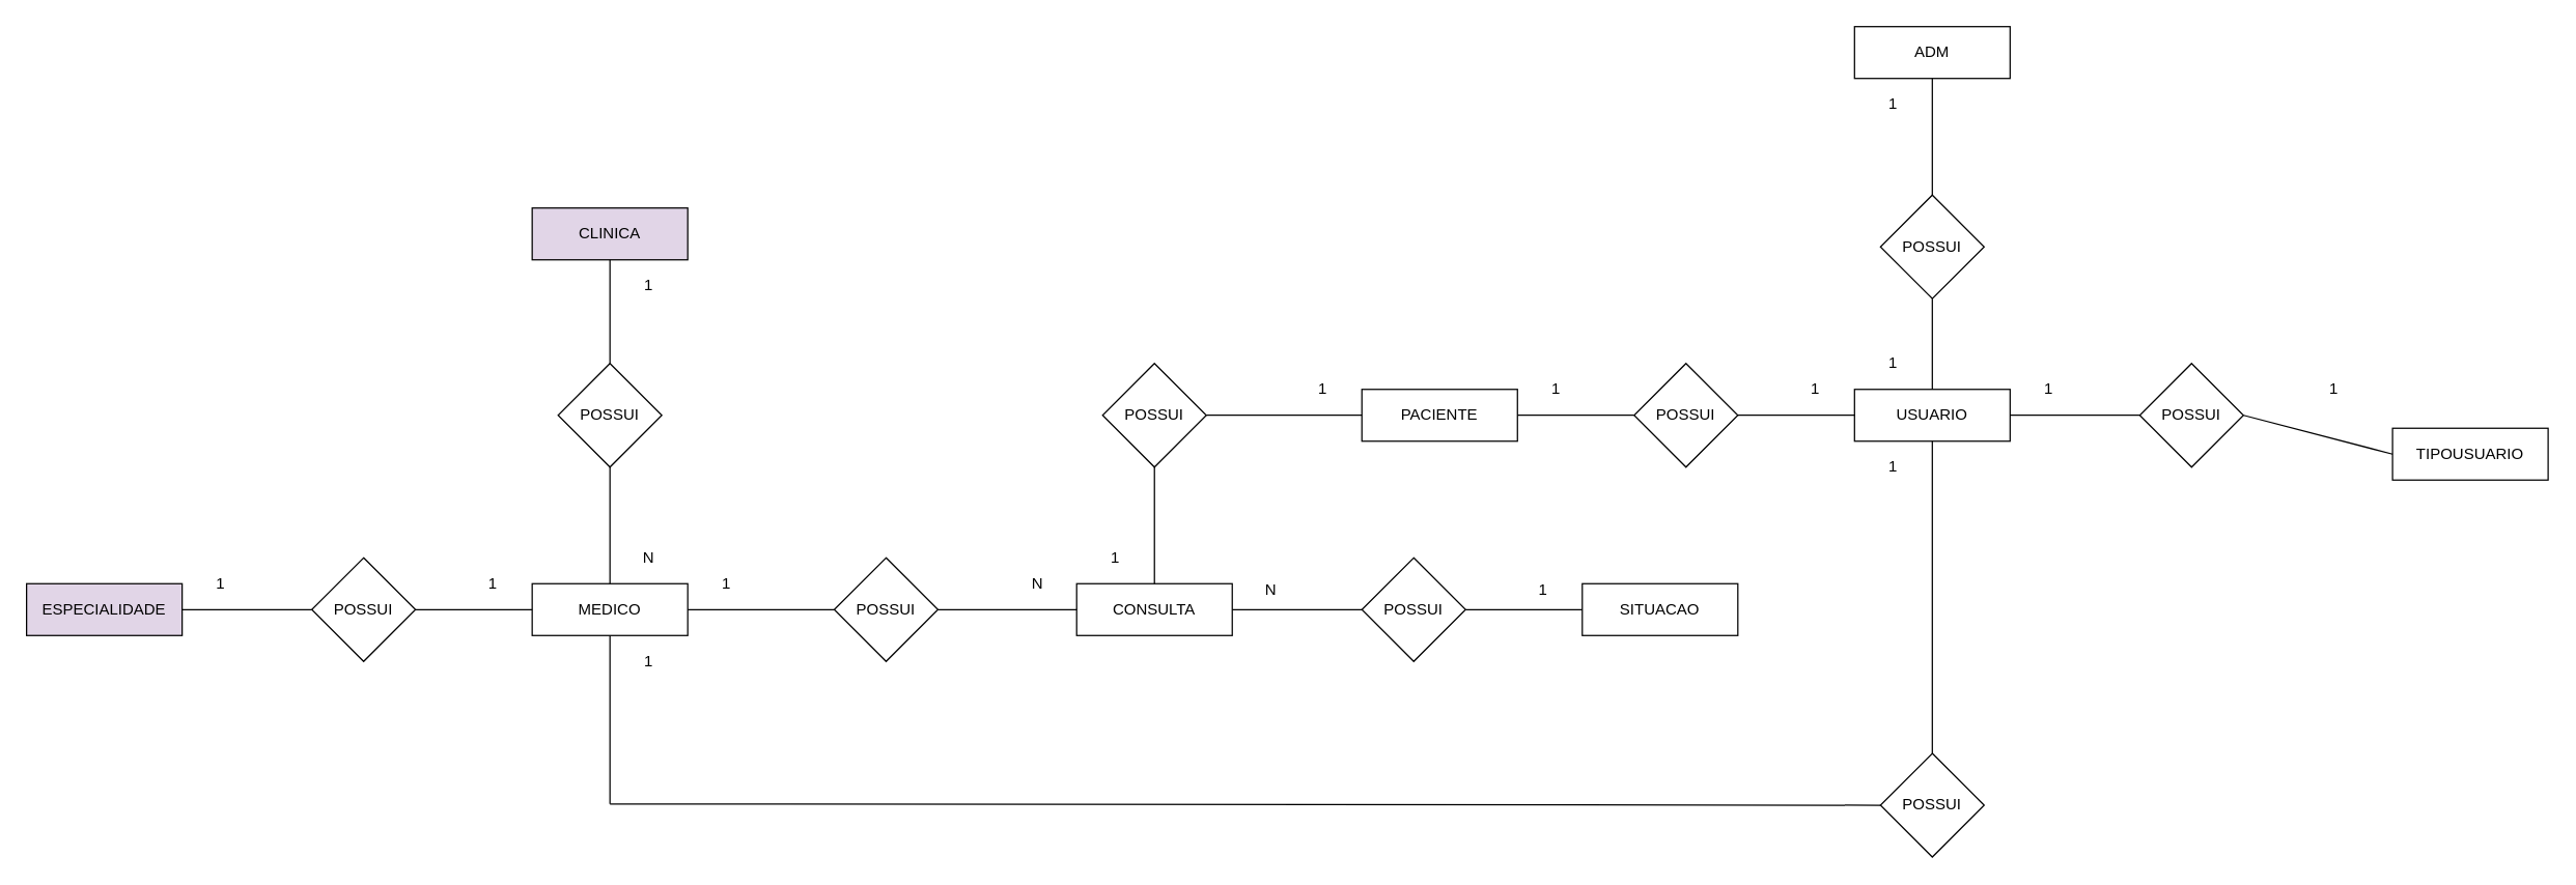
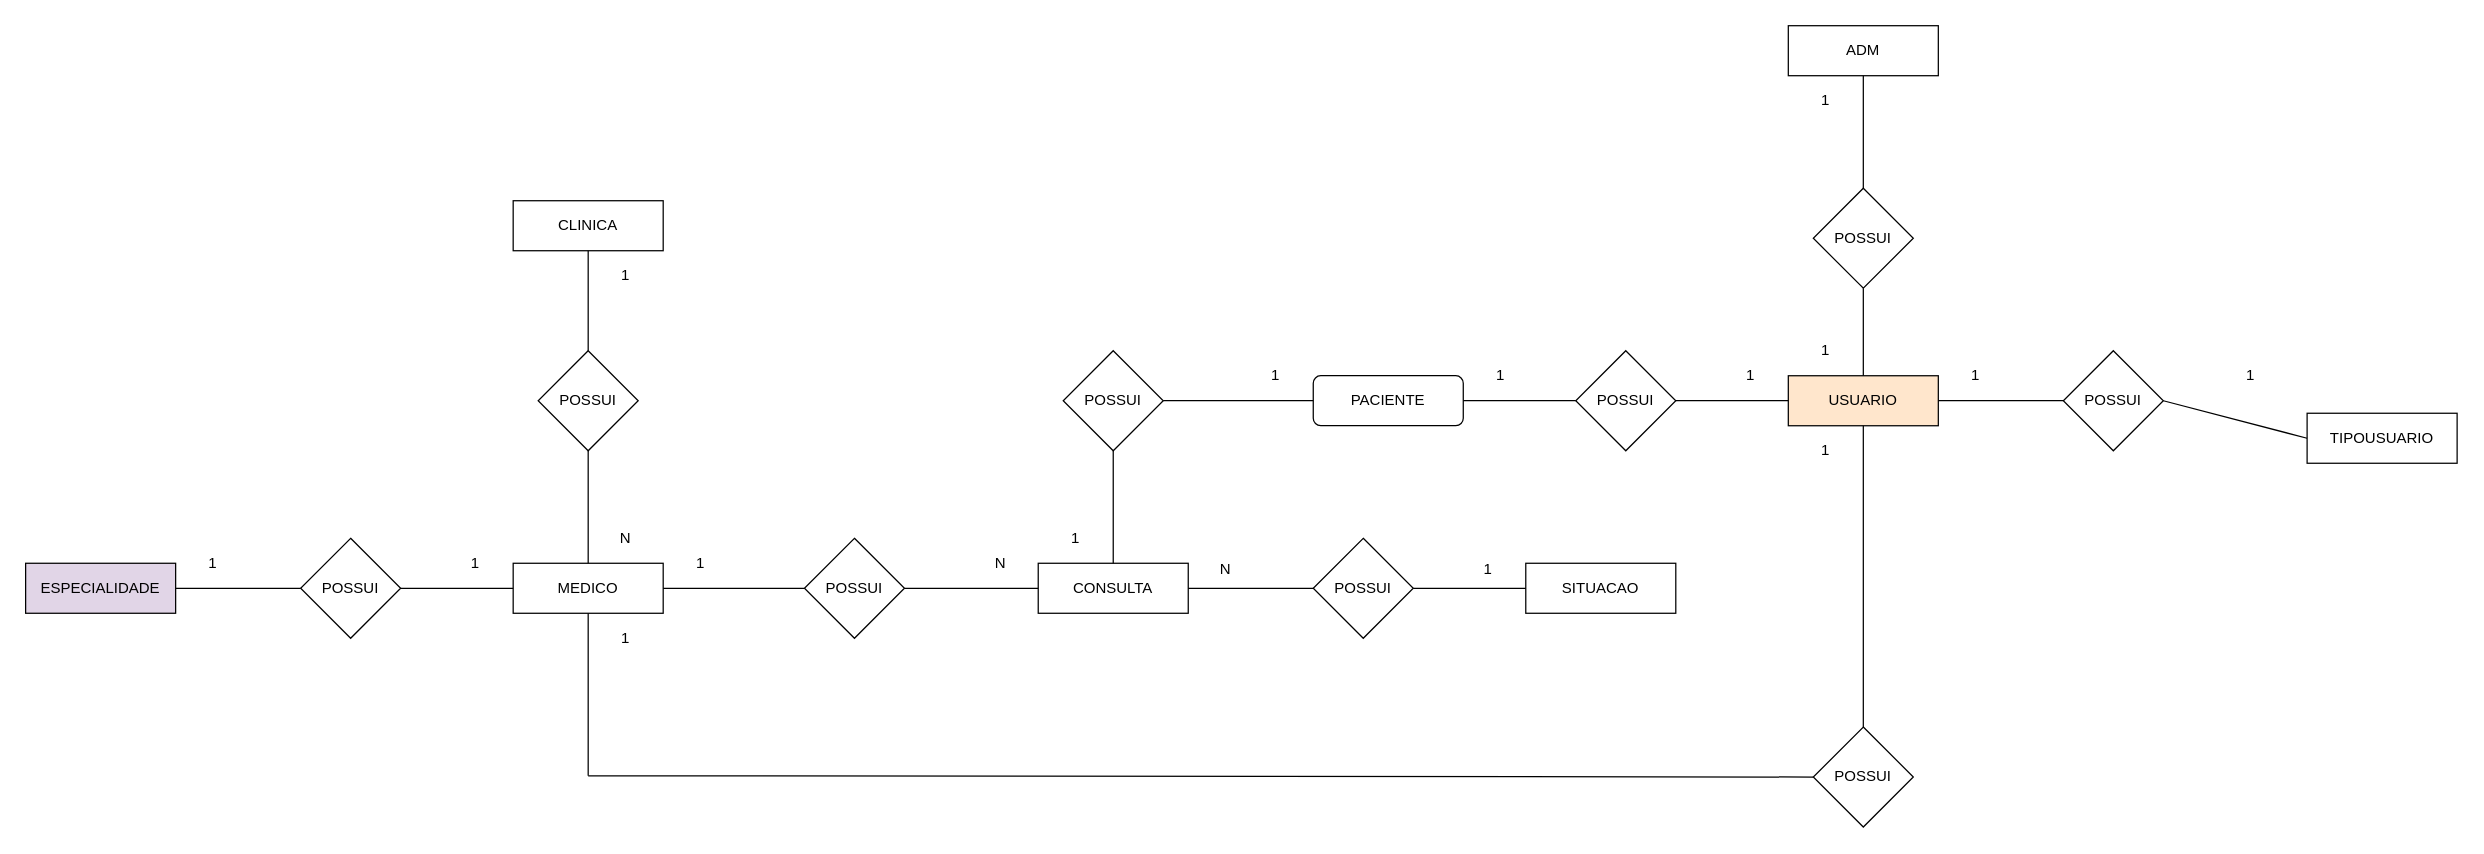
- <mxCell id="2" value="CLINICA" style="rounded=0;whiteSpace=wrap;html=1;fillColor=#e1d5e7;" parent="1" vertex="1"><mxGeometry x="410" y="160" width="120" height="40" as="geometry" /></mxCell>
+ <mxCell id="2" value="CLINICA" style="rounded=0;whiteSpace=wrap;html=1;" parent="1" vertex="1"><mxGeometry x="410" y="160" width="120" height="40" as="geometry" /></mxCell>
- <mxCell id="4" value="PACIENTE" style="rounded=0;whiteSpace=wrap;html=1;" parent="1" vertex="1"><mxGeometry x="1050" y="300" width="120" height="40" as="geometry" /></mxCell>
+ <mxCell id="4" value="PACIENTE" style="whiteSpace=wrap;html=1;rounded=1;" parent="1" vertex="1"><mxGeometry x="1050" y="300" width="120" height="40" as="geometry" /></mxCell>
- <mxCell id="5" value="USUARIO" style="rounded=0;whiteSpace=wrap;html=1;" parent="1" vertex="1"><mxGeometry x="1430" y="300" width="120" height="40" as="geometry" /></mxCell>
+ <mxCell id="5" value="USUARIO" style="rounded=0;whiteSpace=wrap;html=1;fillColor=#ffe6cc;" parent="1" vertex="1"><mxGeometry x="1430" y="300" width="120" height="40" as="geometry" /></mxCell>
